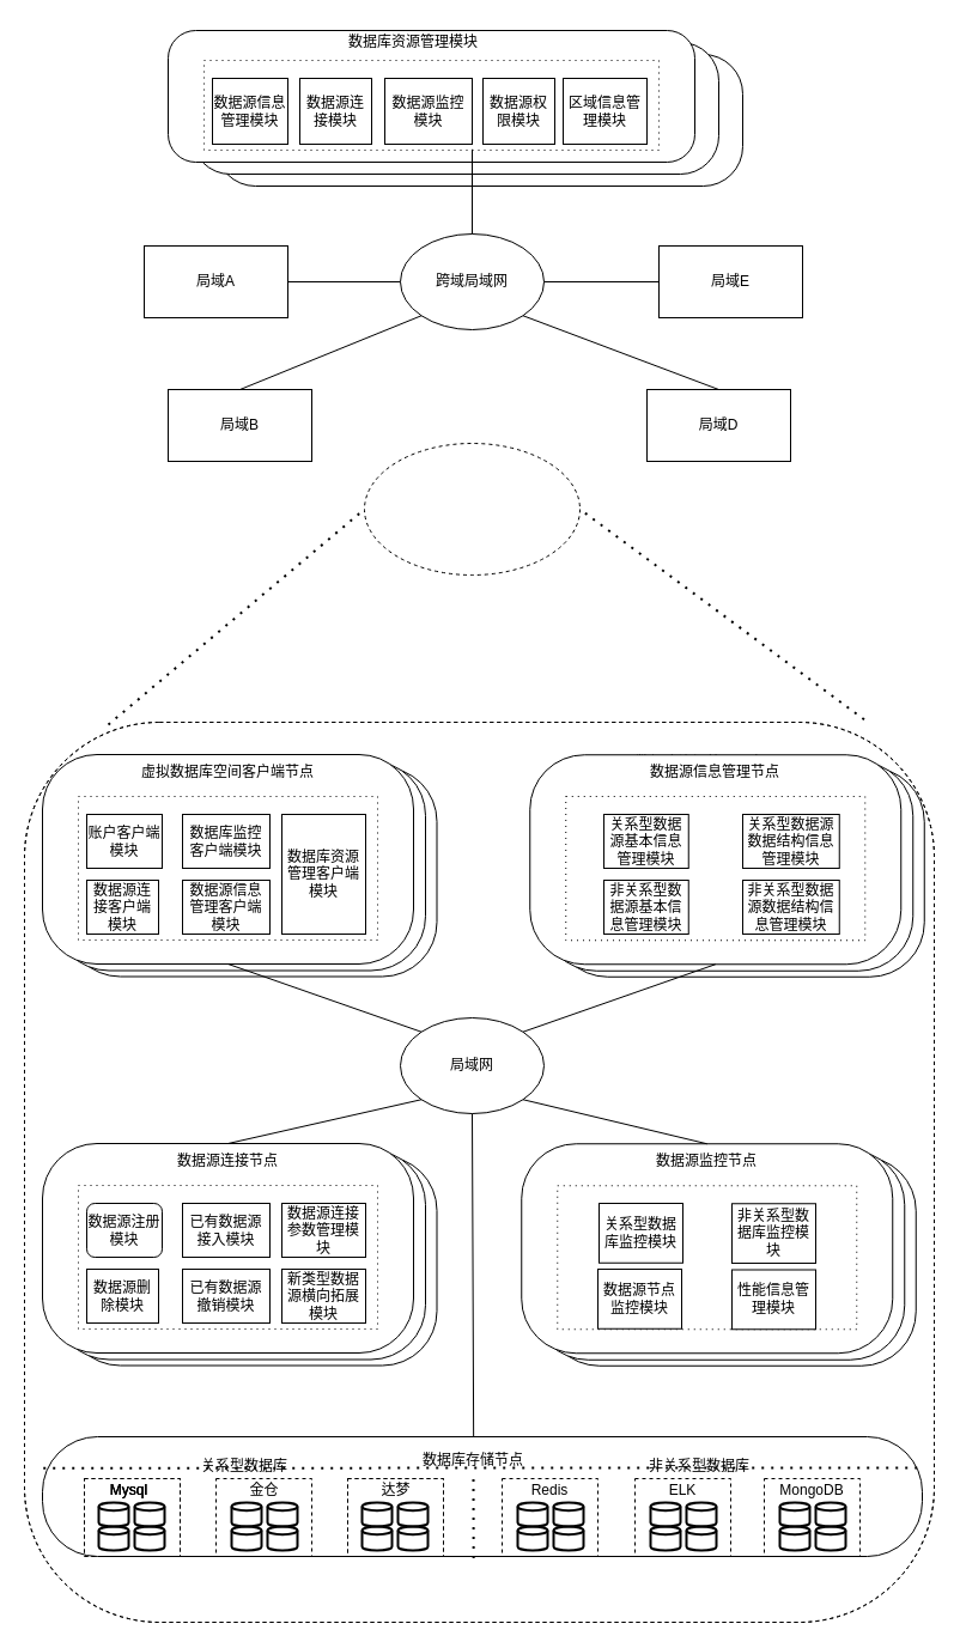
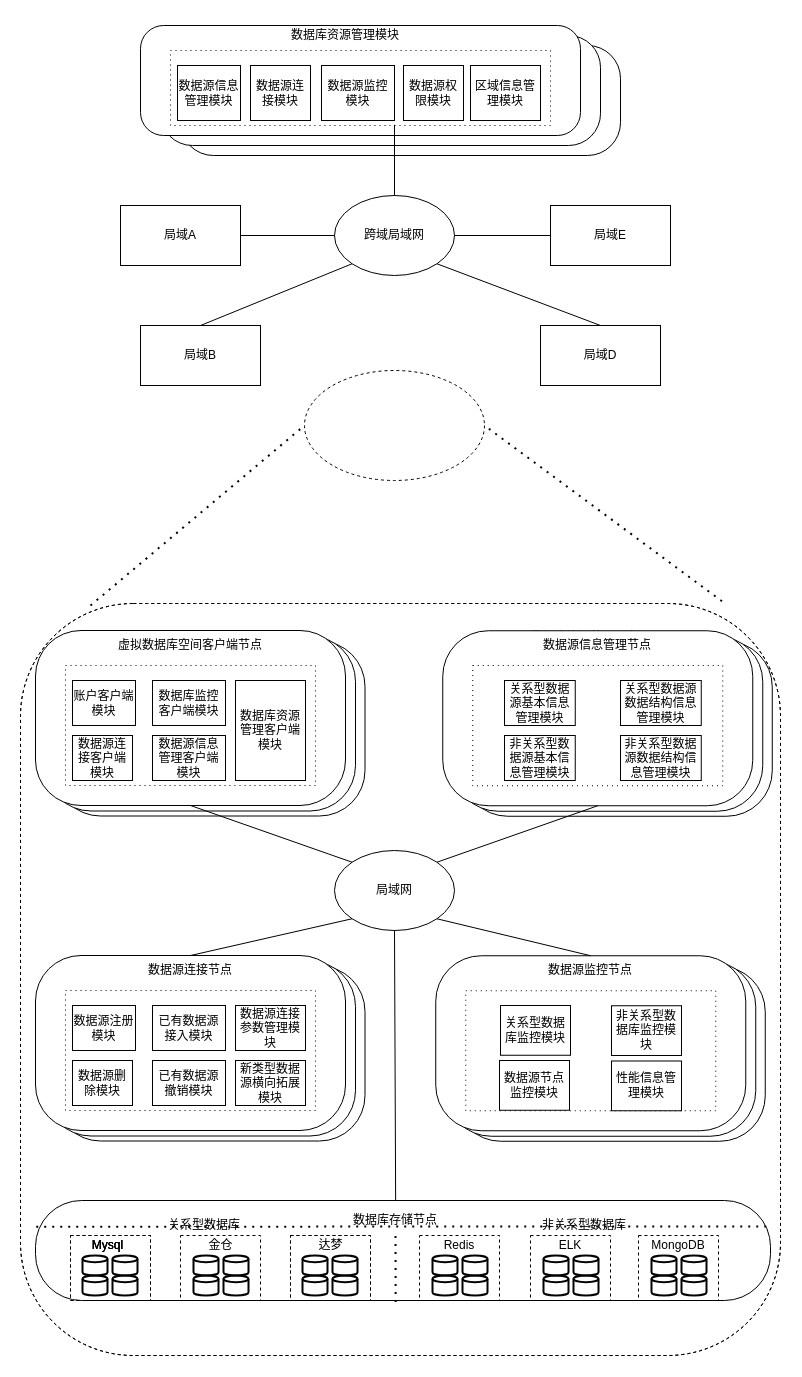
- <mxCell id="101" value="数据源注册模块" style="whiteSpace=wrap;html=1;rounded=1;" vertex="1" parent="1"><mxGeometry x="72" y="1005" width="63" height="45" as="geometry" /></mxCell>
+ <mxCell id="101" value="数据源注册模块" style="rounded=0;whiteSpace=wrap;html=1;" vertex="1" parent="1"><mxGeometry x="72" y="1005" width="63" height="45" as="geometry" /></mxCell>
